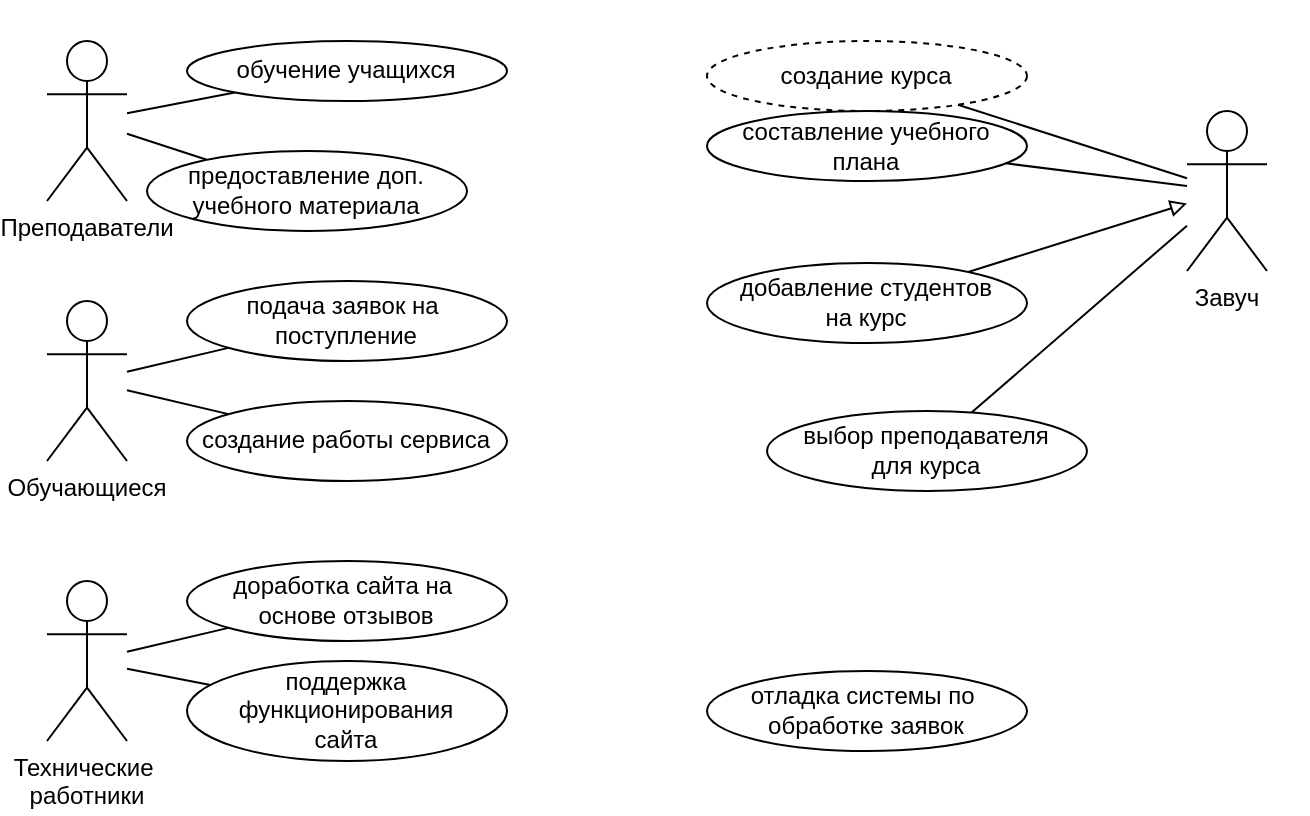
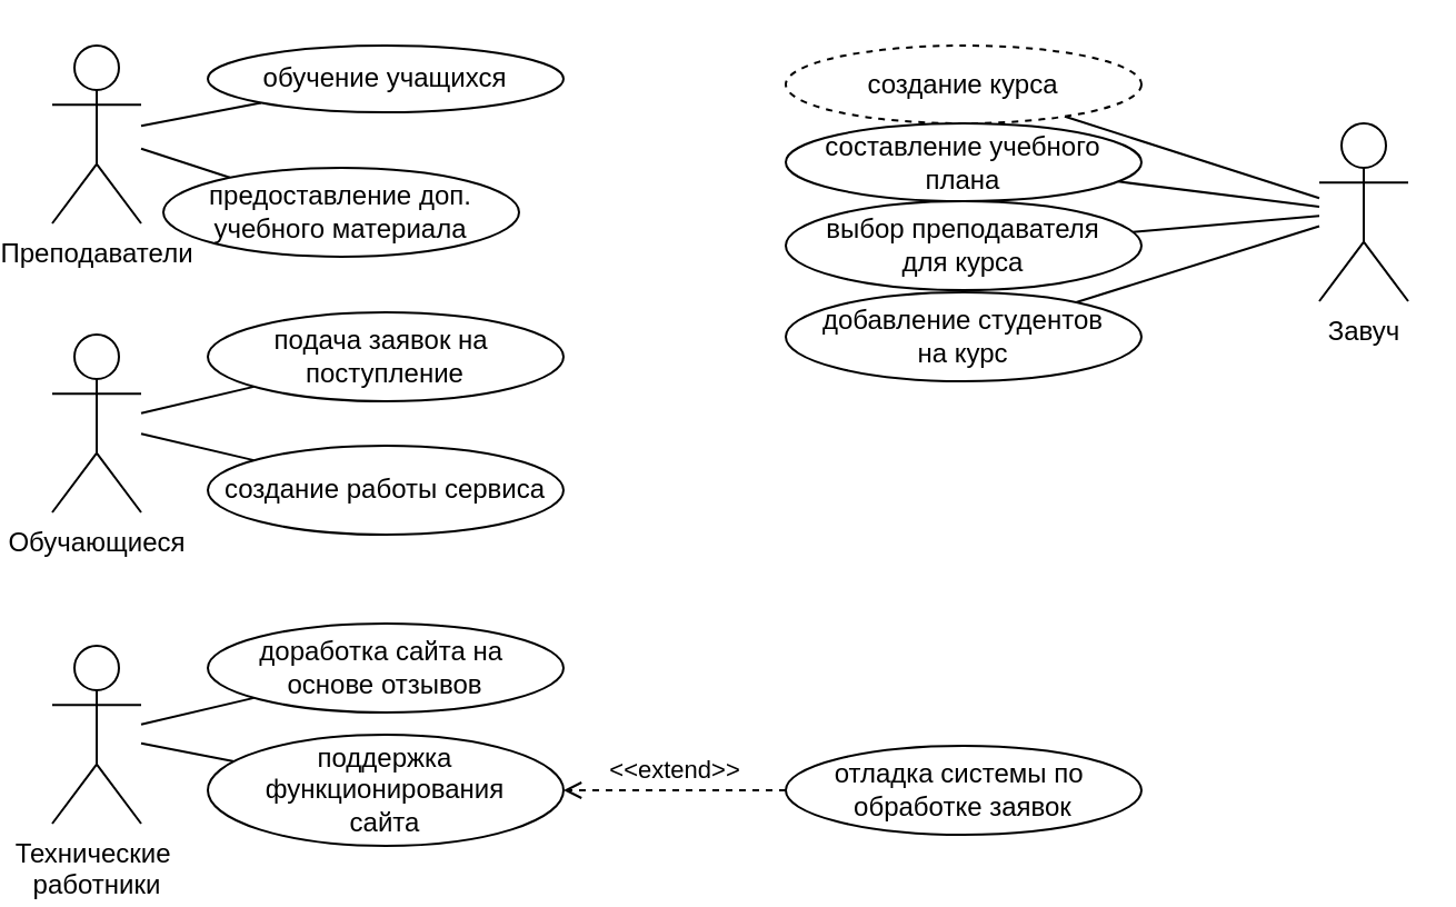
- <mxCell id="25" value="" style="edgeStyle=none;rounded=0;orthogonalLoop=1;jettySize=auto;html=1;endArrow=block;endFill=0;" edge="1" parent="1" source="26" target="6"><mxGeometry relative="1" as="geometry" /></mxCell>
+ <mxCell id="25" value="" style="edgeStyle=none;rounded=0;orthogonalLoop=1;jettySize=auto;html=1;endArrow=none;endFill=0;" edge="1" parent="1" source="26" target="6"><mxGeometry relative="1" as="geometry" /></mxCell>
- <mxCell id="24" value="выбор преподавателя&lt;br&gt;для курса" style="ellipse;whiteSpace=wrap;html=1;" parent="1" vertex="1"><mxGeometry x="380" y="205" width="160" height="40" as="geometry" /></mxCell>
+ <mxCell id="24" value="выбор преподавателя&lt;br&gt;для курса" style="ellipse;whiteSpace=wrap;html=1;" parent="1" vertex="1"><mxGeometry x="350" y="90" width="160" height="40" as="geometry" /></mxCell>
+ <mxCell id="27" value="&amp;lt;&amp;lt;extend&amp;gt;&amp;gt;" style="html=1;verticalAlign=bottom;labelBackgroundColor=none;endArrow=open;endFill=0;dashed=1;" edge="1" parent="1" source="17" target="19"><mxGeometry width="160" relative="1" as="geometry"><mxPoint x="310" y="300" as="sourcePoint" /><mxPoint x="470" y="300" as="targetPoint" /></mxGeometry></mxCell>
